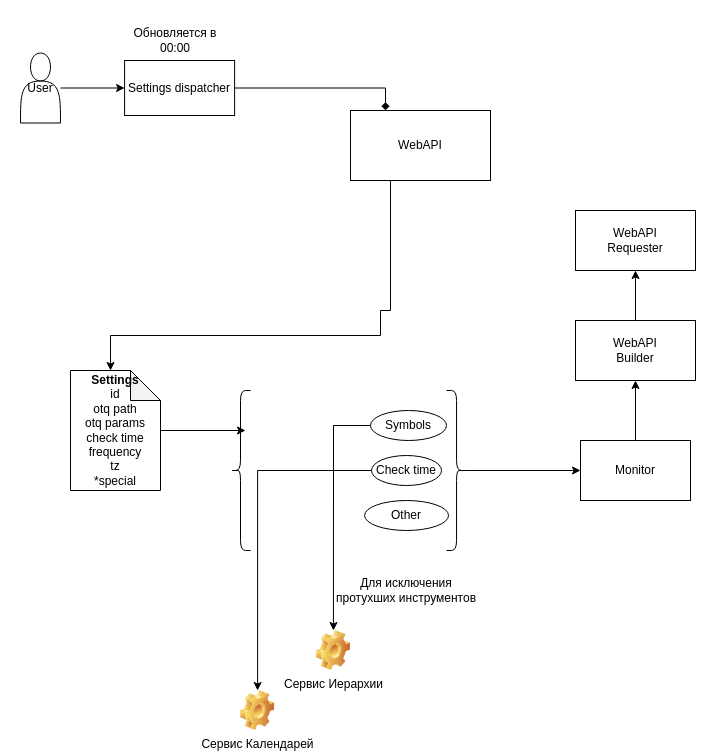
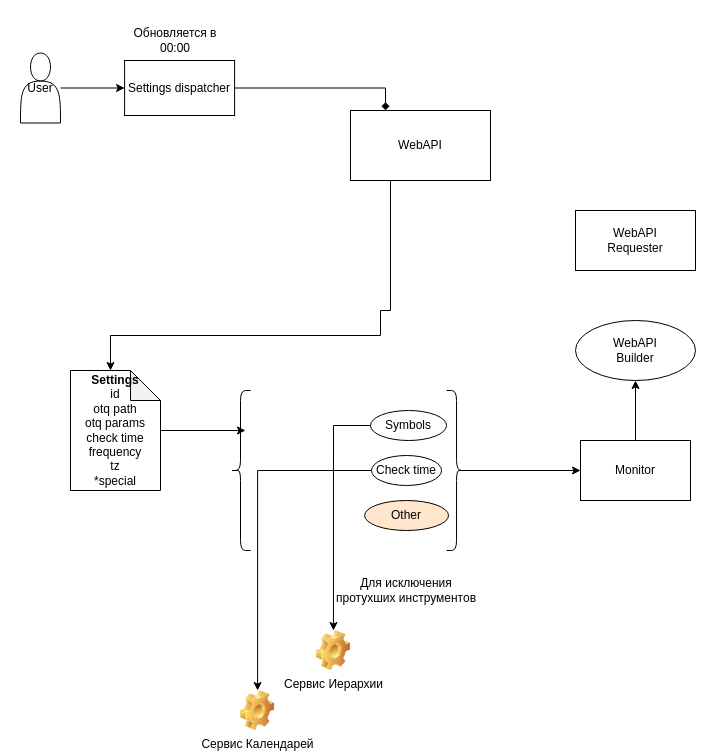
- <mxCell id="24" style="edgeStyle=orthogonalEdgeStyle;rounded=0;orthogonalLoop=1;jettySize=auto;html=1;exitX=0.5;exitY=0;exitDx=0;exitDy=0;" edge="1" parent="1" source="25" target="26"><mxGeometry relative="1" as="geometry" /></mxCell>
- <mxCell id="25" value="WebAPI&lt;br&gt;Builder" style="rounded=0;whiteSpace=wrap;html=1;" vertex="1" parent="1"><mxGeometry x="575" y="320" width="120" height="60" as="geometry" /></mxCell>
+ <mxCell id="25" value="WebAPI&lt;br&gt;Builder" style="ellipse;whiteSpace=wrap;html=1;" vertex="1" parent="1"><mxGeometry x="575" y="320" width="120" height="60" as="geometry" /></mxCell>
- <mxCell id="22" value="Other" style="ellipse;whiteSpace=wrap;html=1;" vertex="1" parent="1"><mxGeometry x="364.08" y="500" width="83.95" height="30" as="geometry" /></mxCell>
+ <mxCell id="22" value="Other" style="ellipse;whiteSpace=wrap;html=1;fillColor=#ffe6cc;" vertex="1" parent="1"><mxGeometry x="364.08" y="500" width="83.95" height="30" as="geometry" /></mxCell>
